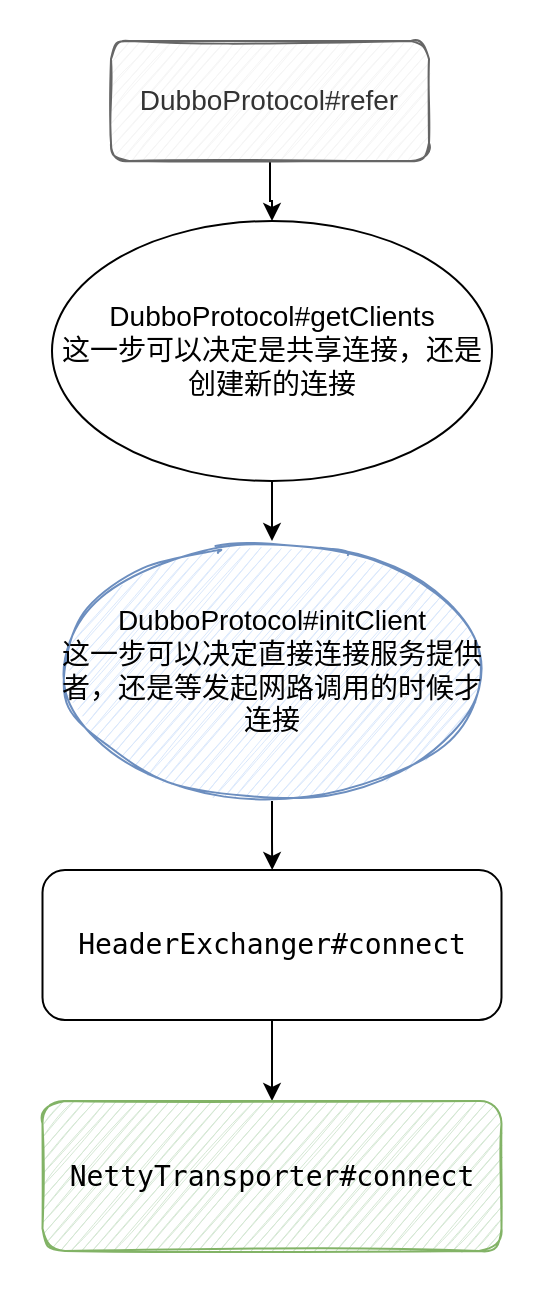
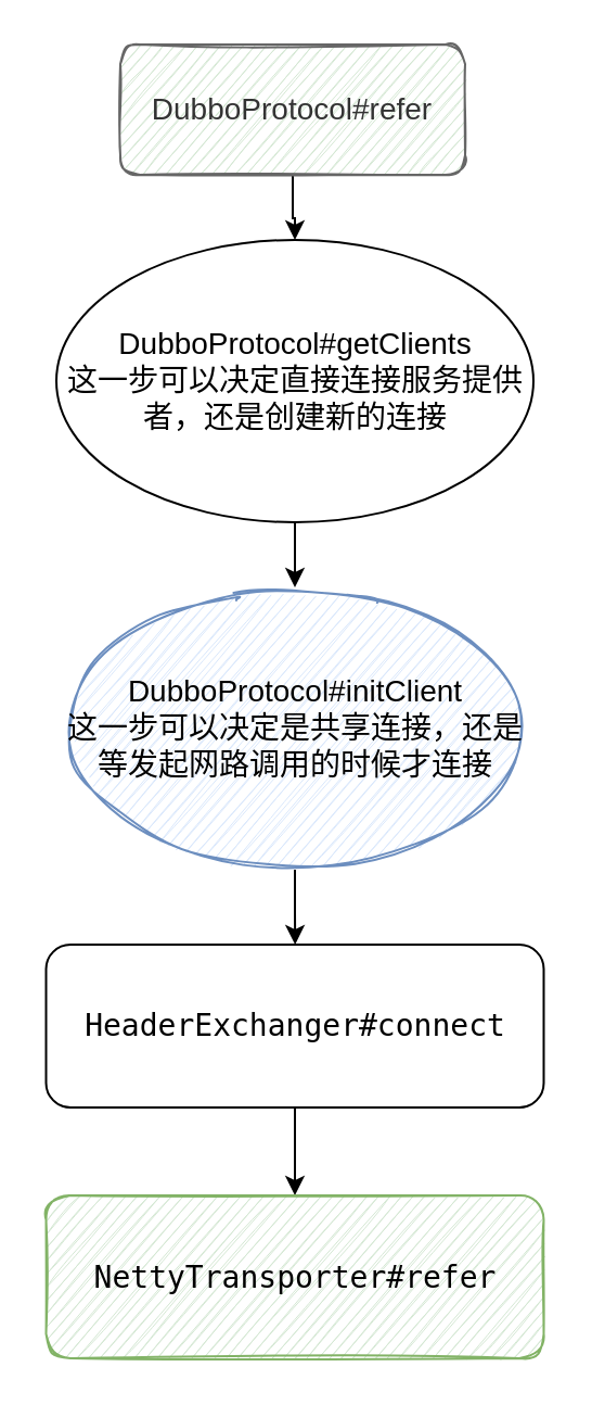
- <mxCell id="3" value="&lt;font style=&quot;font-size: 14px&quot;&gt;DubboProtocol#refer&lt;/font&gt;" style="rounded=1;whiteSpace=wrap;html=1;fillColor=#f5f5f5;strokeColor=#666666;fontColor=#333333;shadow=0;sketch=1;" vertex="1" parent="1"><mxGeometry x="55" y="20" width="159" height="60" as="geometry" /></mxCell>
+ <mxCell id="3" value="&lt;font style=&quot;font-size: 14px&quot;&gt;DubboProtocol#refer&lt;/font&gt;" style="rounded=1;whiteSpace=wrap;html=1;fillColor=#d5e8d4;strokeColor=#666666;fontColor=#333333;shadow=0;sketch=1;" vertex="1" parent="1"><mxGeometry x="55" y="20" width="159" height="60" as="geometry" /></mxCell>
- <mxCell id="5" value="&lt;font style=&quot;font-size: 14px&quot;&gt;DubboProtocol#getClients&lt;br&gt;这一步可以决定是共享连接，还是创建新的连接&lt;br&gt;&lt;/font&gt;" style="ellipse;whiteSpace=wrap;html=1;" vertex="1" parent="1"><mxGeometry x="25.5" y="110" width="220" height="130" as="geometry" /></mxCell>
+ <mxCell id="5" value="&lt;font style=&quot;font-size: 14px&quot;&gt;DubboProtocol#getClients&lt;br&gt;这一步可以决定直接连接服务提供者，还是创建新的连接&lt;br&gt;&lt;/font&gt;" style="ellipse;whiteSpace=wrap;html=1;" vertex="1" parent="1"><mxGeometry x="25.5" y="110" width="220" height="130" as="geometry" /></mxCell>
- <mxCell id="7" value="&lt;font style=&quot;font-size: 14px&quot;&gt;&lt;font&gt;DubboProtocol#&lt;/font&gt;&lt;font&gt;initClient&lt;/font&gt;&lt;/font&gt;&lt;font&gt;&lt;font style=&quot;font-size: 14px&quot;&gt;&lt;br&gt;这一步可以决定直接连接服务提供者，还是等发起网路调用的时候才连接&lt;/font&gt;&lt;br&gt;&lt;/font&gt;" style="ellipse;whiteSpace=wrap;html=1;fillColor=#dae8fc;strokeColor=#6c8ebf;sketch=1;" vertex="1" parent="1"><mxGeometry x="25.5" y="270" width="220" height="130" as="geometry" /></mxCell>
+ <mxCell id="7" value="&lt;font style=&quot;font-size: 14px&quot;&gt;&lt;font&gt;DubboProtocol#&lt;/font&gt;&lt;font&gt;initClient&lt;/font&gt;&lt;/font&gt;&lt;font&gt;&lt;font style=&quot;font-size: 14px&quot;&gt;&lt;br&gt;这一步可以决定是共享连接，还是等发起网路调用的时候才连接&lt;/font&gt;&lt;br&gt;&lt;/font&gt;" style="ellipse;whiteSpace=wrap;html=1;fillColor=#dae8fc;strokeColor=#6c8ebf;sketch=1;" vertex="1" parent="1"><mxGeometry x="25.5" y="270" width="220" height="130" as="geometry" /></mxCell>
- <mxCell id="10" value="&lt;pre&gt;&lt;pre&gt;&lt;font style=&quot;font-size: 14px&quot;&gt;NettyTransporter#connect&lt;/font&gt;&lt;/pre&gt;&lt;/pre&gt;" style="rounded=1;whiteSpace=wrap;html=1;fillColor=#d5e8d4;strokeColor=#82b366;shadow=0;sketch=1;" vertex="1" parent="1"><mxGeometry x="20.75" y="550" width="229.5" height="75" as="geometry" /></mxCell>
+ <mxCell id="10" value="&lt;pre&gt;&lt;pre&gt;&lt;font style=&quot;font-size: 14px&quot;&gt;NettyTransporter#refer&lt;/font&gt;&lt;/pre&gt;&lt;/pre&gt;" style="rounded=1;whiteSpace=wrap;html=1;fillColor=#d5e8d4;strokeColor=#82b366;shadow=0;sketch=1;" vertex="1" parent="1"><mxGeometry x="20.75" y="550" width="229.5" height="75" as="geometry" /></mxCell>
